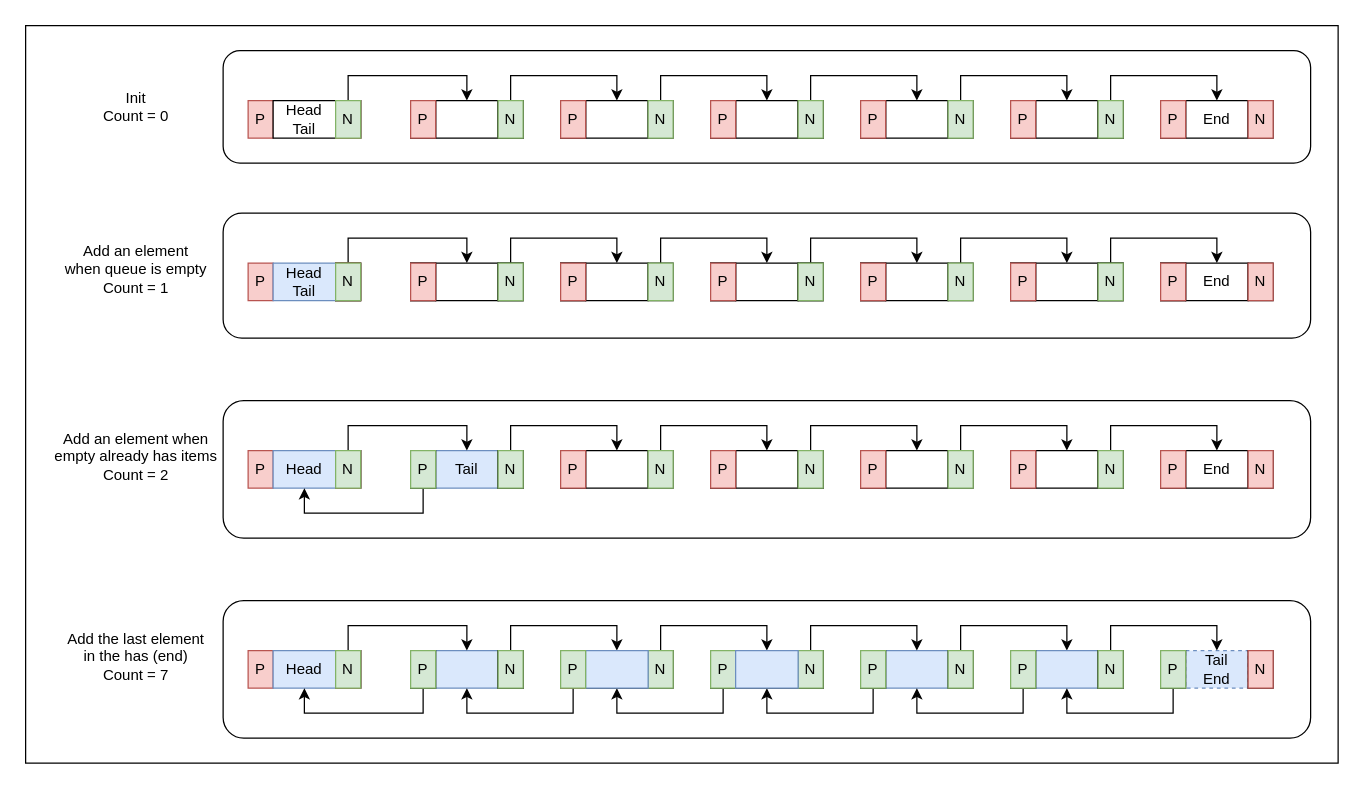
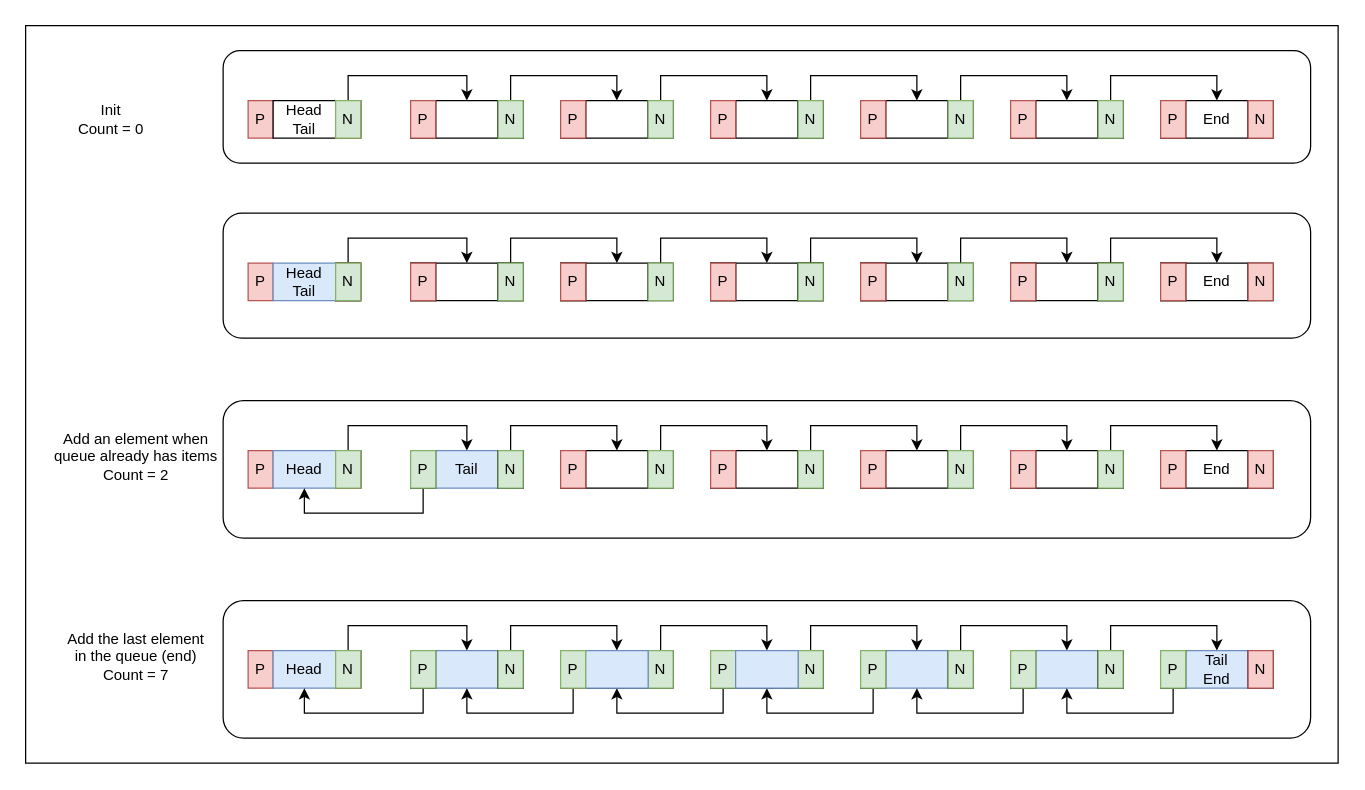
- <mxCell id="55" value="Init&lt;br&gt;Count = 0" style="text;html=1;align=center;verticalAlign=middle;resizable=0;points=[];autosize=1;strokeColor=none;fillColor=none;" parent="1" vertex="1"><mxGeometry x="68" y="65" width="80" height="40" as="geometry" /></mxCell>
+ <mxCell id="55" value="Init&lt;br&gt;Count = 0" style="text;html=1;align=center;verticalAlign=middle;resizable=0;points=[];autosize=1;strokeColor=none;fillColor=none;" parent="1" vertex="1"><mxGeometry x="48" y="75" width="80" height="40" as="geometry" /></mxCell>
- <mxCell id="108" value="Add an element &lt;br&gt;when queue is empty&lt;br&gt;Count = 1" style="text;html=1;align=center;verticalAlign=middle;resizable=0;points=[];autosize=1;strokeColor=none;fillColor=none;" parent="1" vertex="1"><mxGeometry x="38" y="185" width="140" height="60" as="geometry" /></mxCell>
- <mxCell id="162" value="Add an element when&lt;br&gt;empty already has items&lt;br&gt;Count = 2" style="text;html=1;align=center;verticalAlign=middle;resizable=0;points=[];autosize=1;strokeColor=none;fillColor=none;" parent="1" vertex="1"><mxGeometry x="33" y="335" width="150" height="60" as="geometry" /></mxCell>
+ <mxCell id="162" value="Add an element when&lt;br&gt;queue already has items&lt;br&gt;Count = 2" style="text;html=1;align=center;verticalAlign=middle;resizable=0;points=[];autosize=1;strokeColor=none;fillColor=none;" parent="1" vertex="1"><mxGeometry x="33" y="335" width="150" height="60" as="geometry" /></mxCell>
- <mxCell id="220" value="Add the last element &lt;br&gt;in the has (end)&lt;br&gt;Count = 7" style="text;html=1;align=center;verticalAlign=middle;resizable=0;points=[];autosize=1;strokeColor=none;fillColor=none;" parent="1" vertex="1"><mxGeometry x="43" y="495" width="130" height="60" as="geometry" /></mxCell>
+ <mxCell id="220" value="Add the last element &lt;br&gt;in the queue (end)&lt;br&gt;Count = 7" style="text;html=1;align=center;verticalAlign=middle;resizable=0;points=[];autosize=1;strokeColor=none;fillColor=none;" parent="1" vertex="1"><mxGeometry x="43" y="495" width="130" height="60" as="geometry" /></mxCell>
- <mxCell id="208" value="Tail&lt;br&gt;End" style="rounded=0;whiteSpace=wrap;html=1;fillColor=#dae8fc;strokeColor=#6c8ebf;dashed=1;" parent="1" vertex="1"><mxGeometry x="948" y="520" width="50" height="30" as="geometry" /></mxCell>
+ <mxCell id="208" value="Tail&lt;br&gt;End" style="rounded=0;whiteSpace=wrap;html=1;fillColor=#dae8fc;strokeColor=#6c8ebf;" parent="1" vertex="1"><mxGeometry x="948" y="520" width="50" height="30" as="geometry" /></mxCell>
